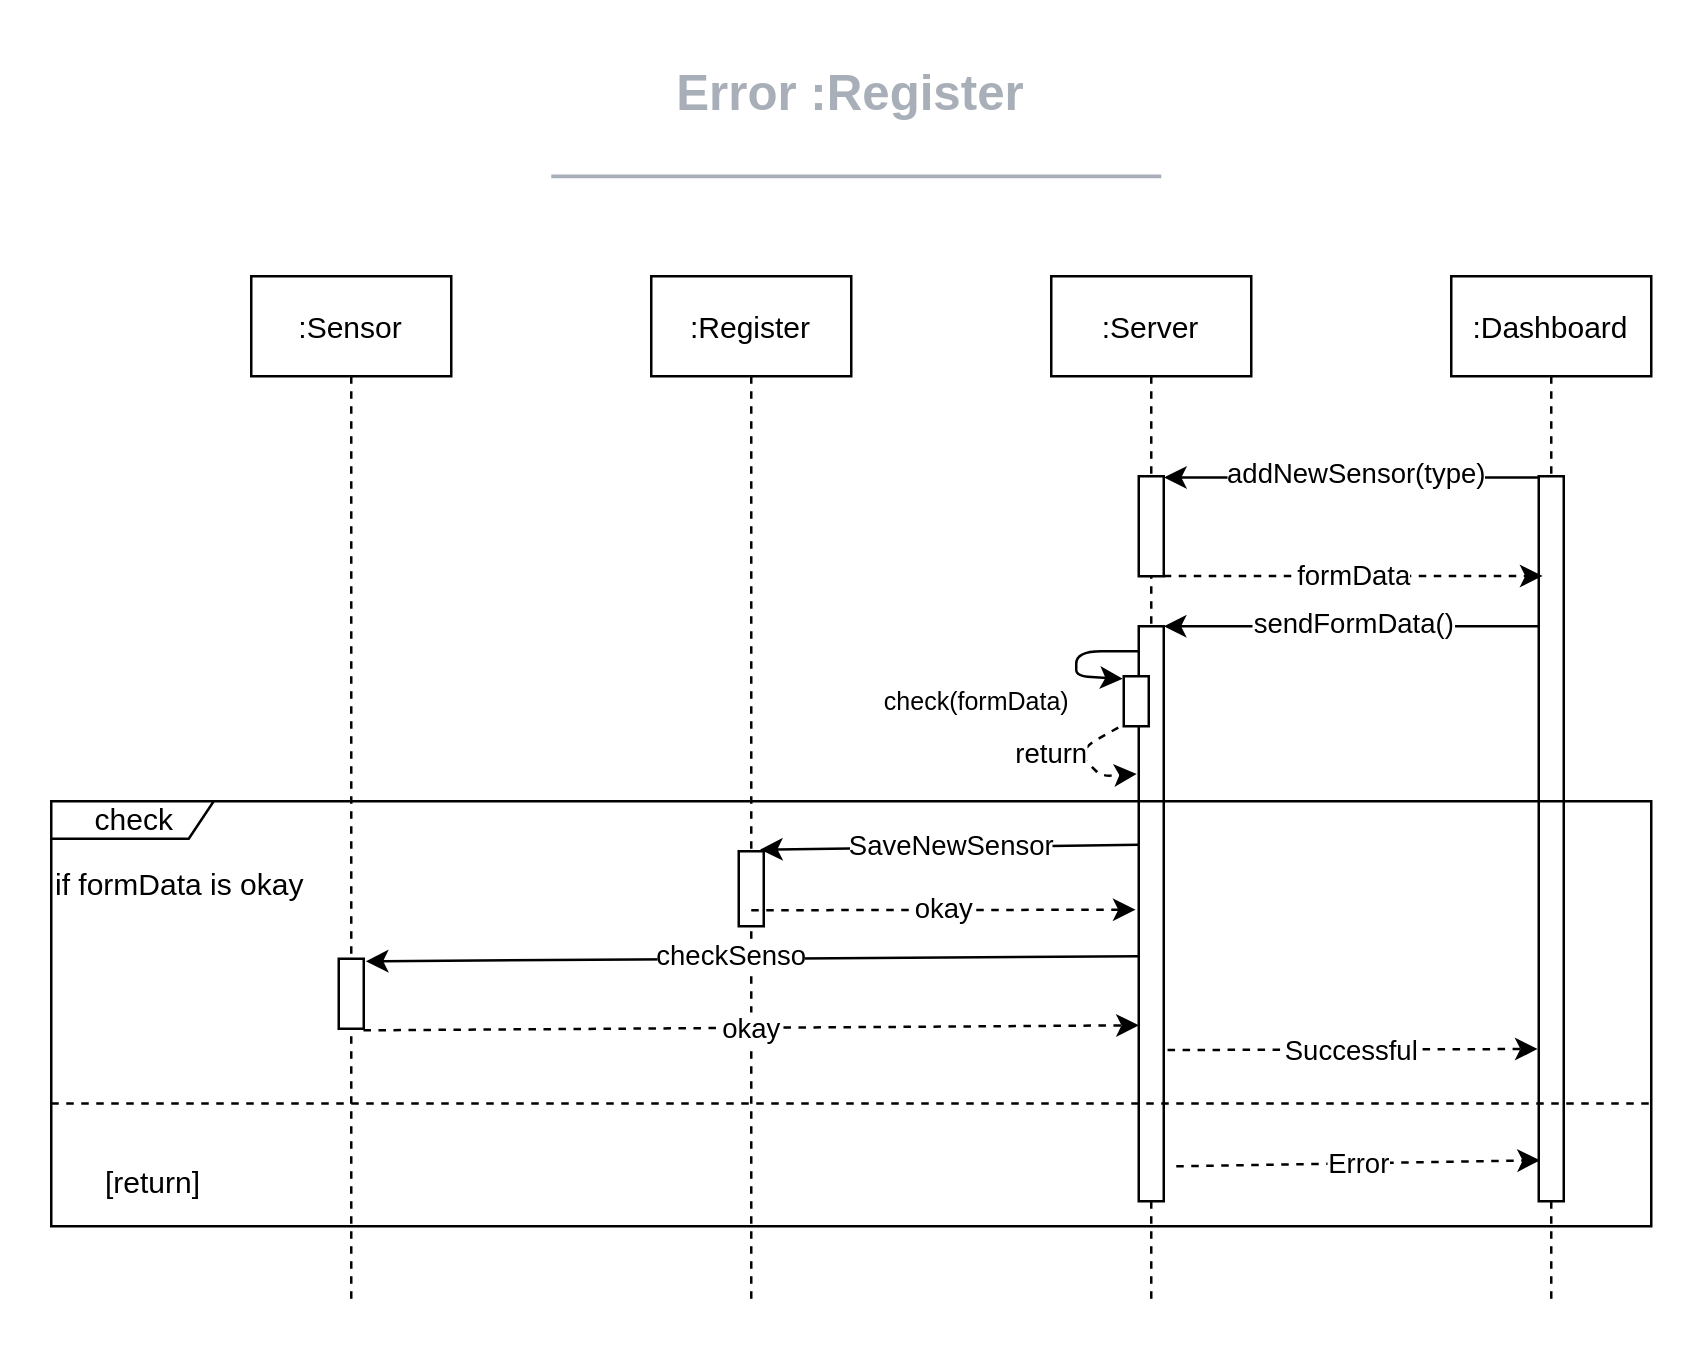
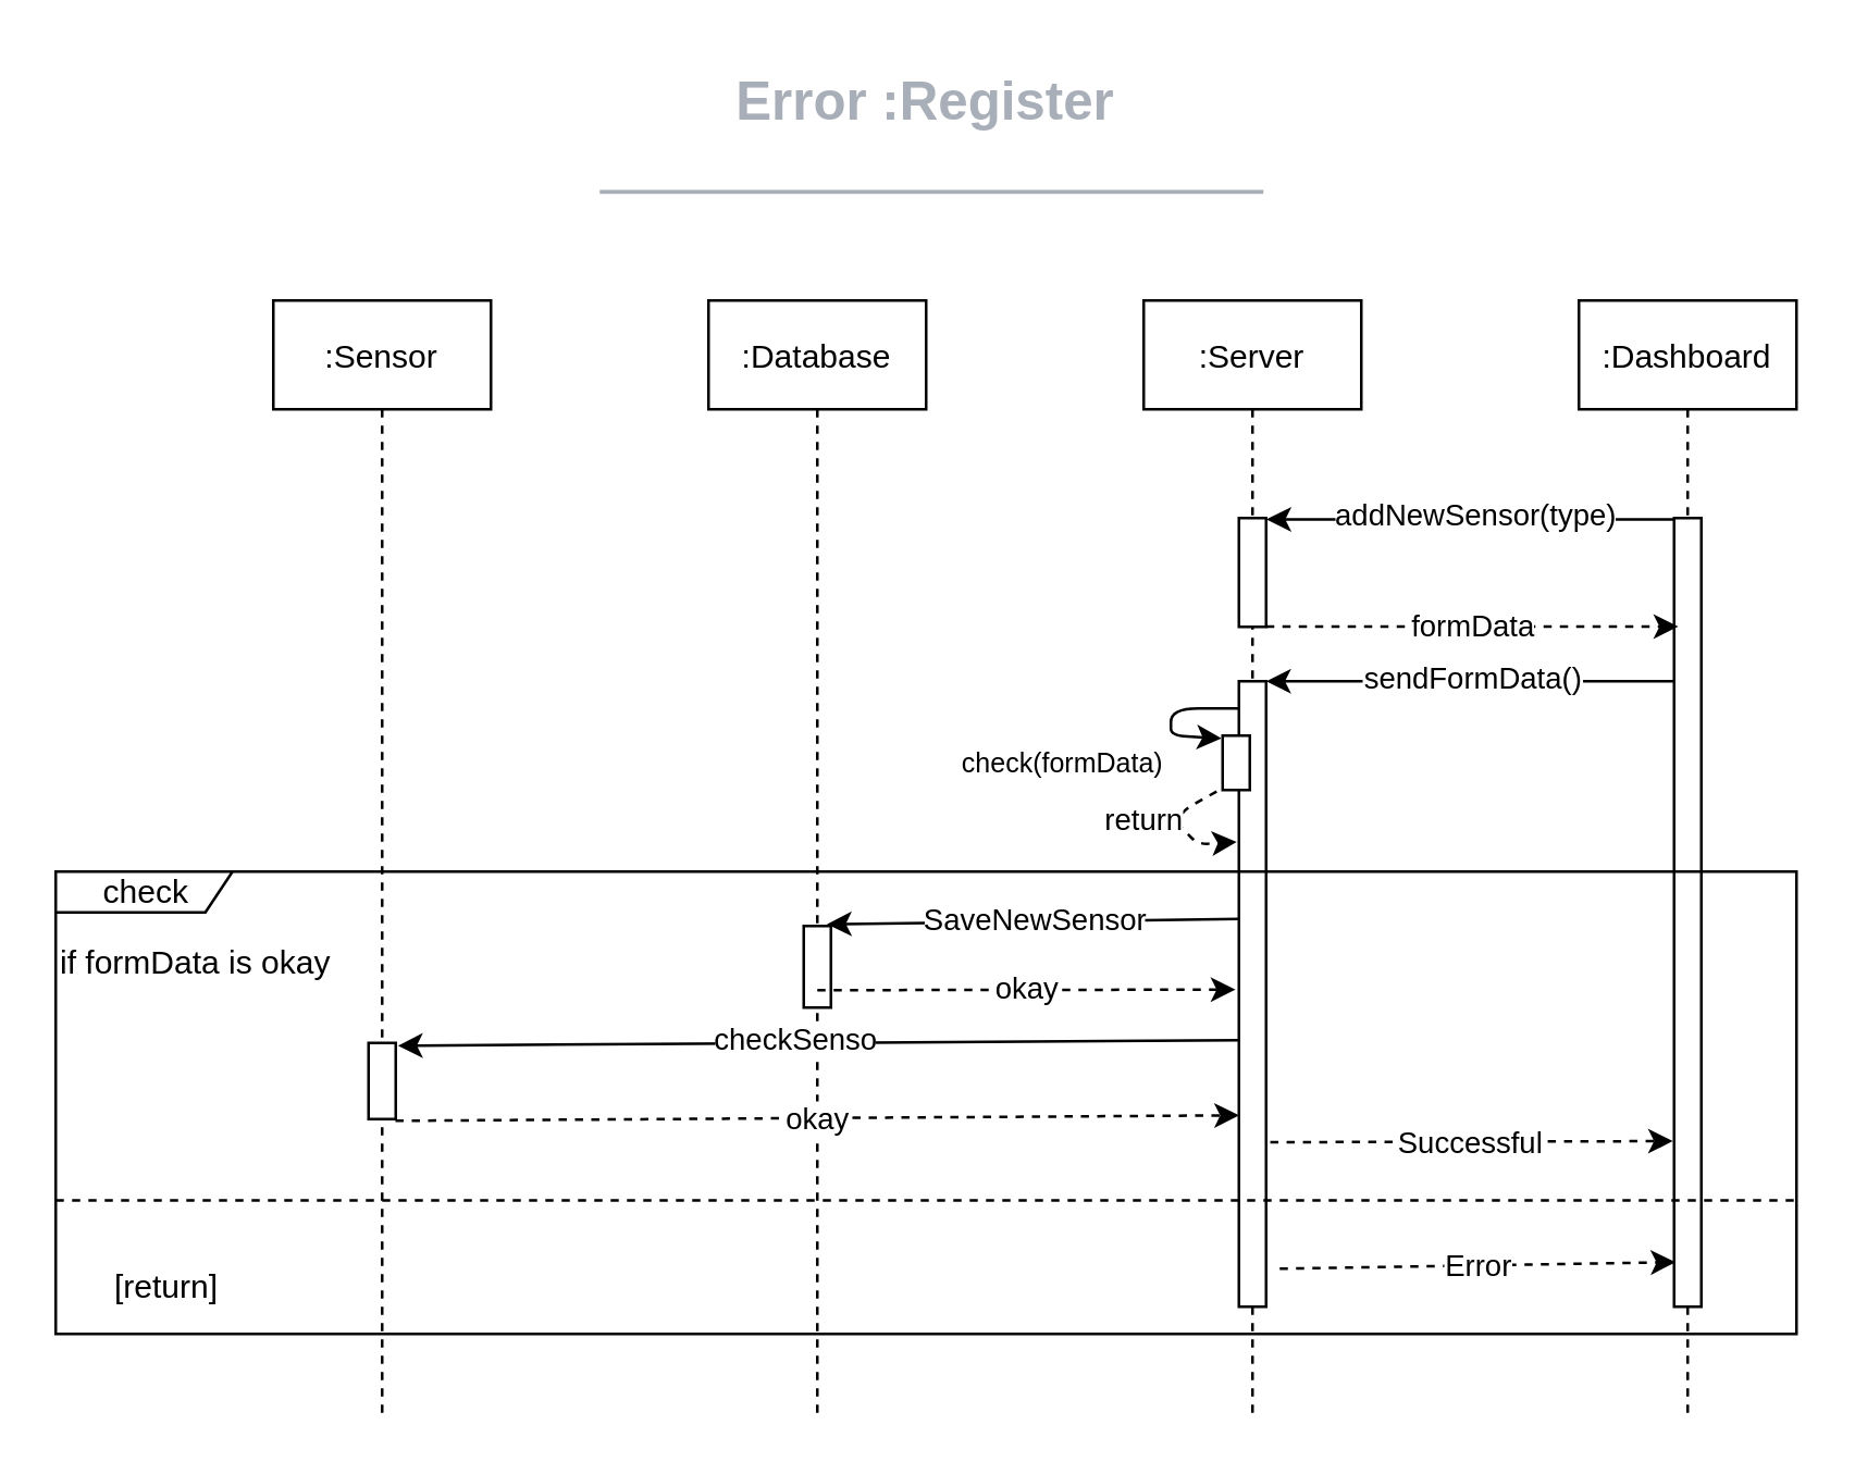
- <mxCell id="15" value=":Register" style="shape=umlLifeline;perimeter=lifelinePerimeter;container=1;collapsible=0;recursiveResize=0;rounded=0;shadow=0;strokeWidth=1;" parent="1" vertex="1"><mxGeometry x="260" y="110" width="80" height="410" as="geometry" /></mxCell>
+ <mxCell id="15" value=":Database" style="shape=umlLifeline;perimeter=lifelinePerimeter;container=1;collapsible=0;recursiveResize=0;rounded=0;shadow=0;strokeWidth=1;" parent="1" vertex="1"><mxGeometry x="260" y="110" width="80" height="410" as="geometry" /></mxCell>
